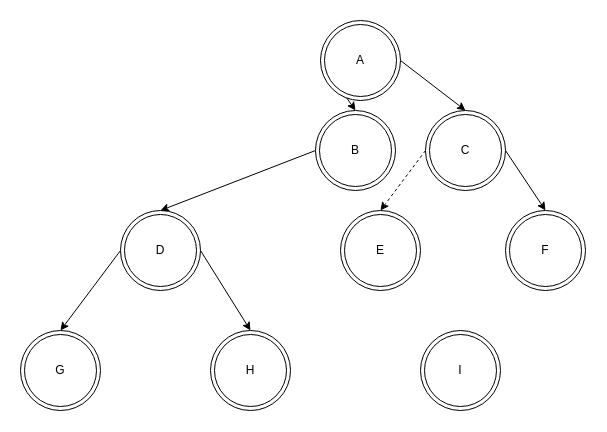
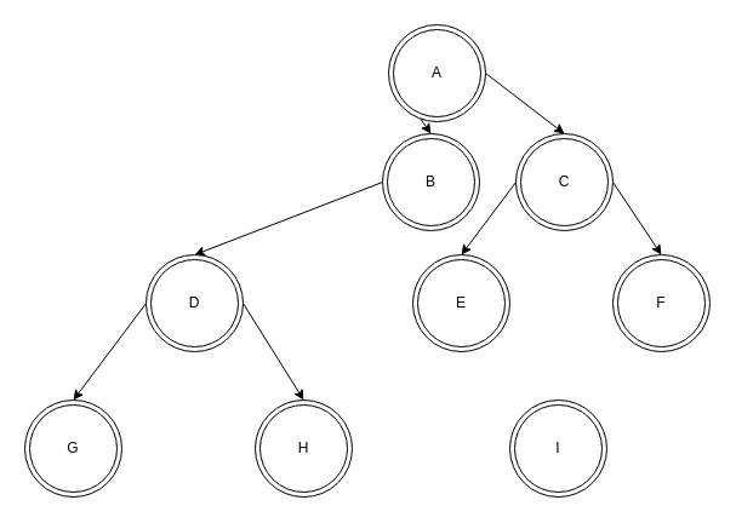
- <mxCell id="13" style="edgeStyle=none;html=1;exitX=0;exitY=0.5;exitDx=0;exitDy=0;entryX=0.5;entryY=0;entryDx=0;entryDy=0;dashed=1;" edge="1" parent="1" source="15" target="9"><mxGeometry relative="1" as="geometry" /></mxCell>
+ <mxCell id="13" style="edgeStyle=none;html=1;exitX=0;exitY=0.5;exitDx=0;exitDy=0;entryX=0.5;entryY=0;entryDx=0;entryDy=0;" edge="1" parent="1" source="15" target="9"><mxGeometry relative="1" as="geometry" /></mxCell>
